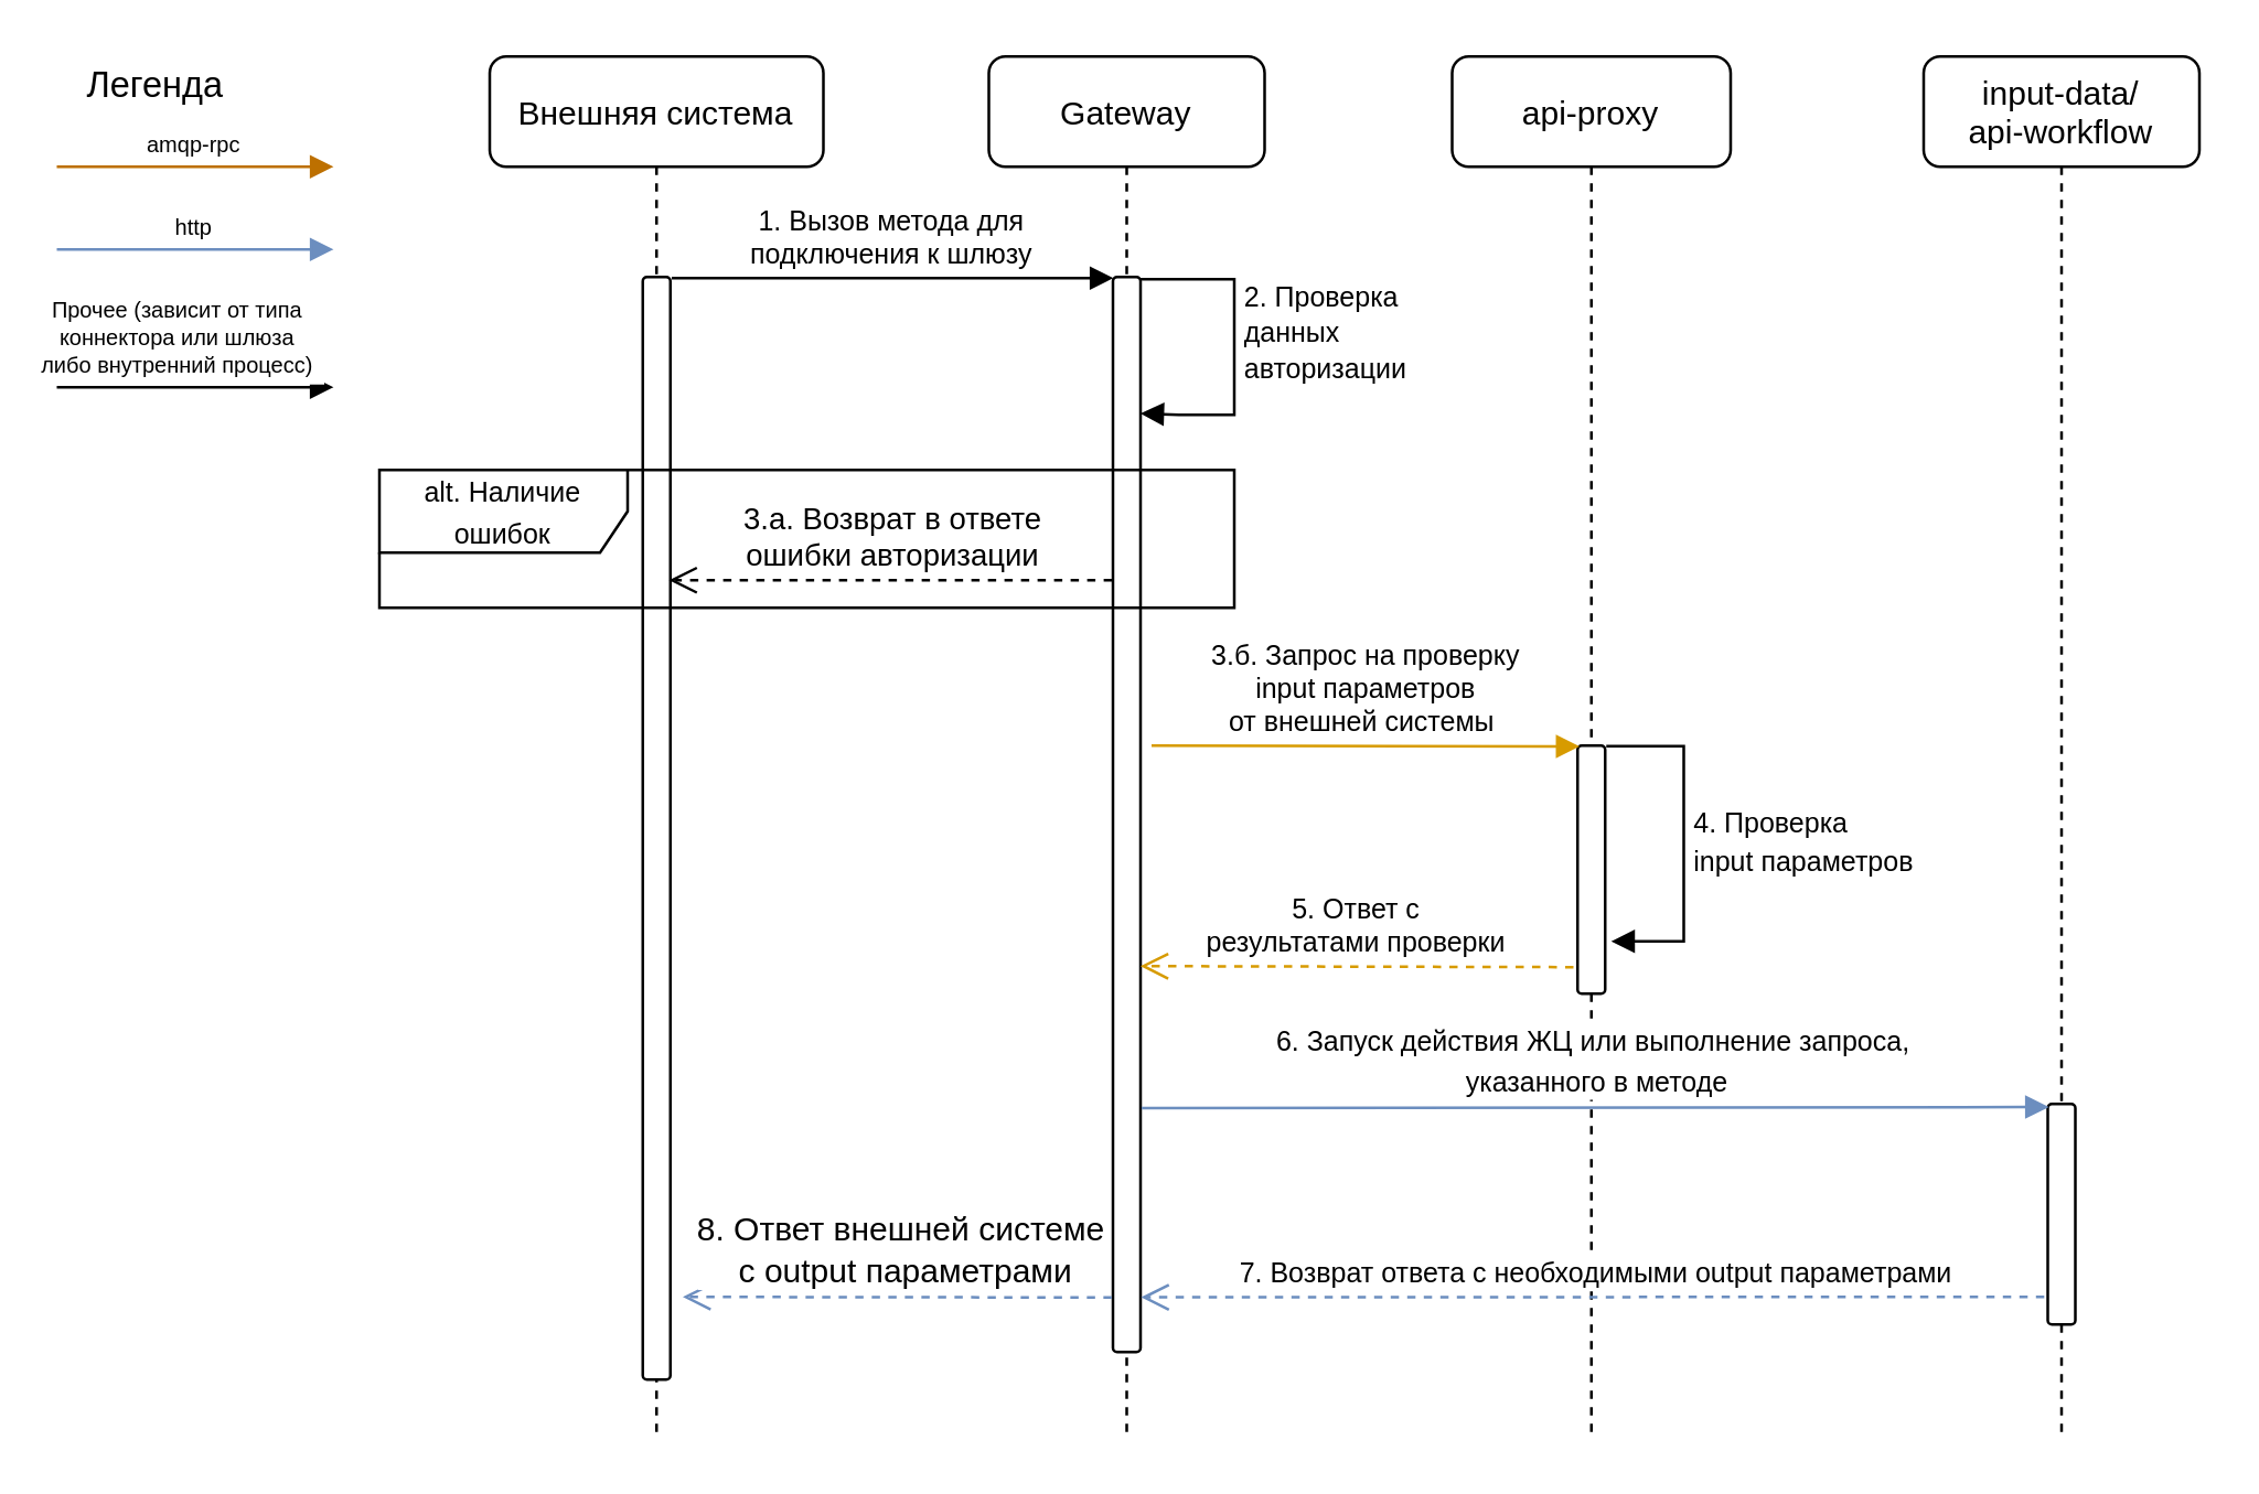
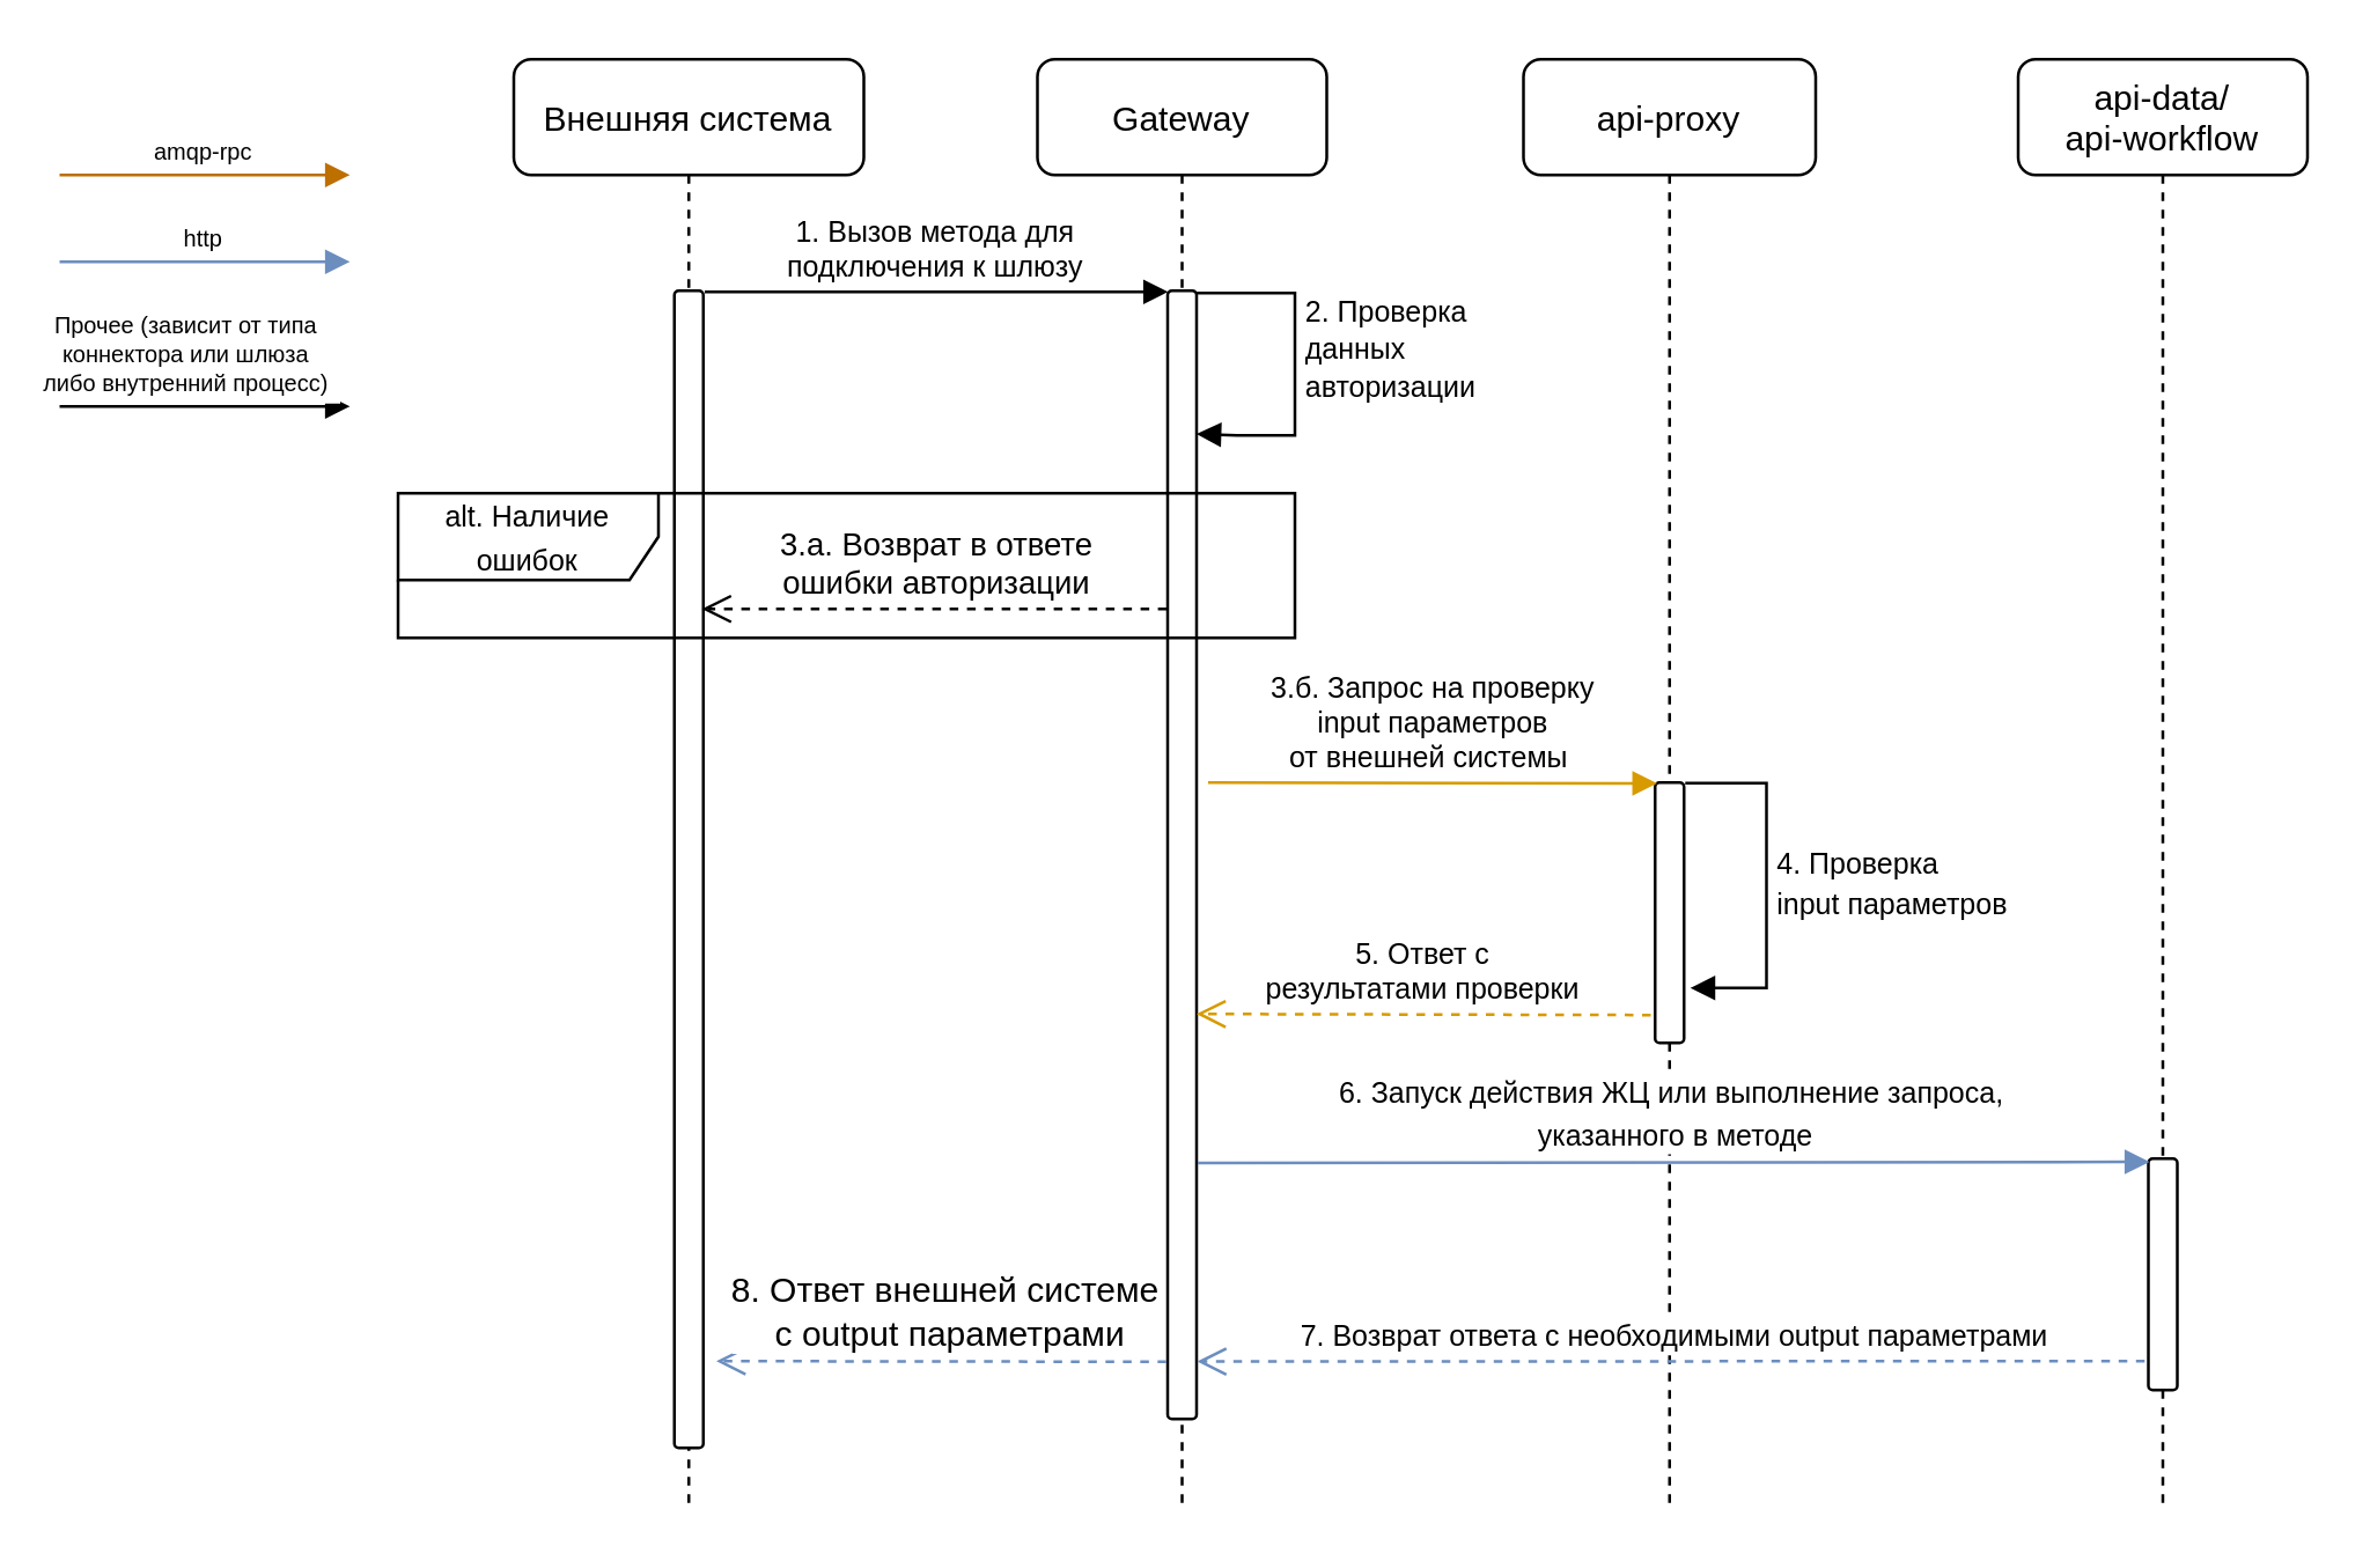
- <mxCell id="5" value="Легенда" style="text;html=1;strokeColor=none;fillColor=none;align=center;verticalAlign=middle;whiteSpace=wrap;rounded=0;fontSize=13;" parent="1" vertex="1"><mxGeometry x="36" y="20" width="40" height="20" as="geometry" /></mxCell>
- <mxCell id="13" value="input-data/&#10;api-workflow" style="shape=umlLifeline;perimeter=lifelinePerimeter;container=1;collapsible=0;recursiveResize=0;rounded=1;shadow=0;strokeWidth=1;" parent="1" vertex="1"><mxGeometry x="697" y="20" width="100" height="500" as="geometry" /></mxCell>
+ <mxCell id="13" value="api-data/&#10;api-workflow" style="shape=umlLifeline;perimeter=lifelinePerimeter;container=1;collapsible=0;recursiveResize=0;rounded=1;shadow=0;strokeWidth=1;" parent="1" vertex="1"><mxGeometry x="697" y="20" width="100" height="500" as="geometry" /></mxCell>
